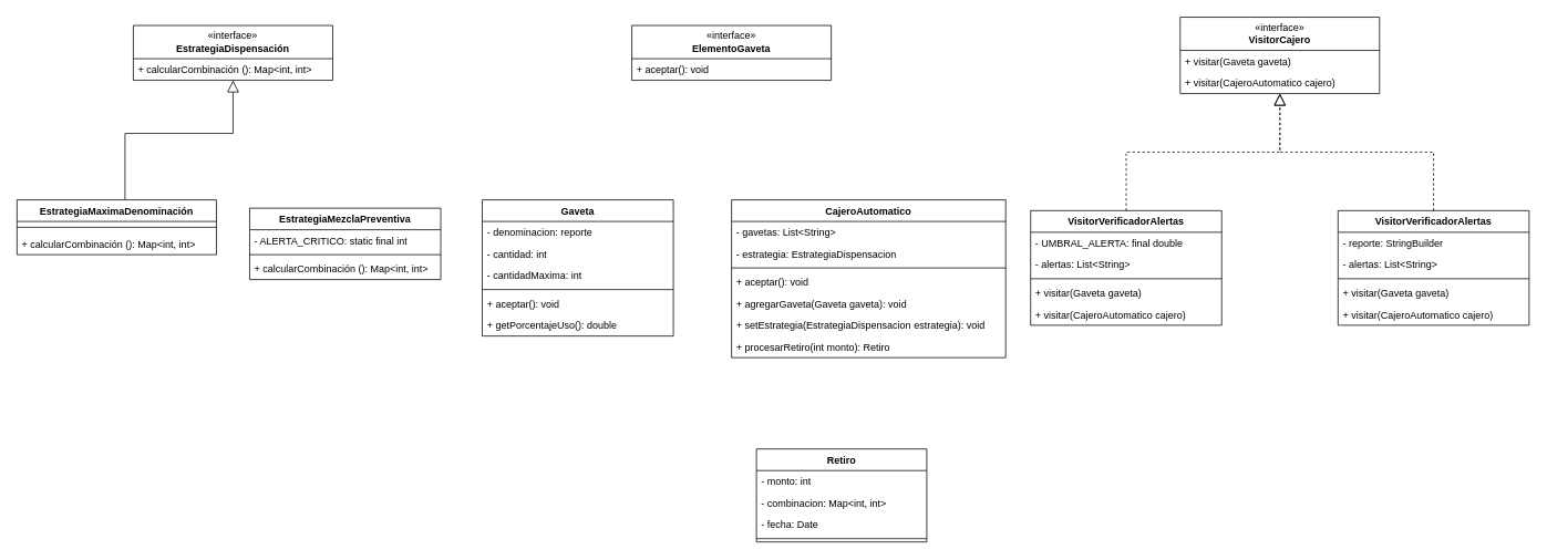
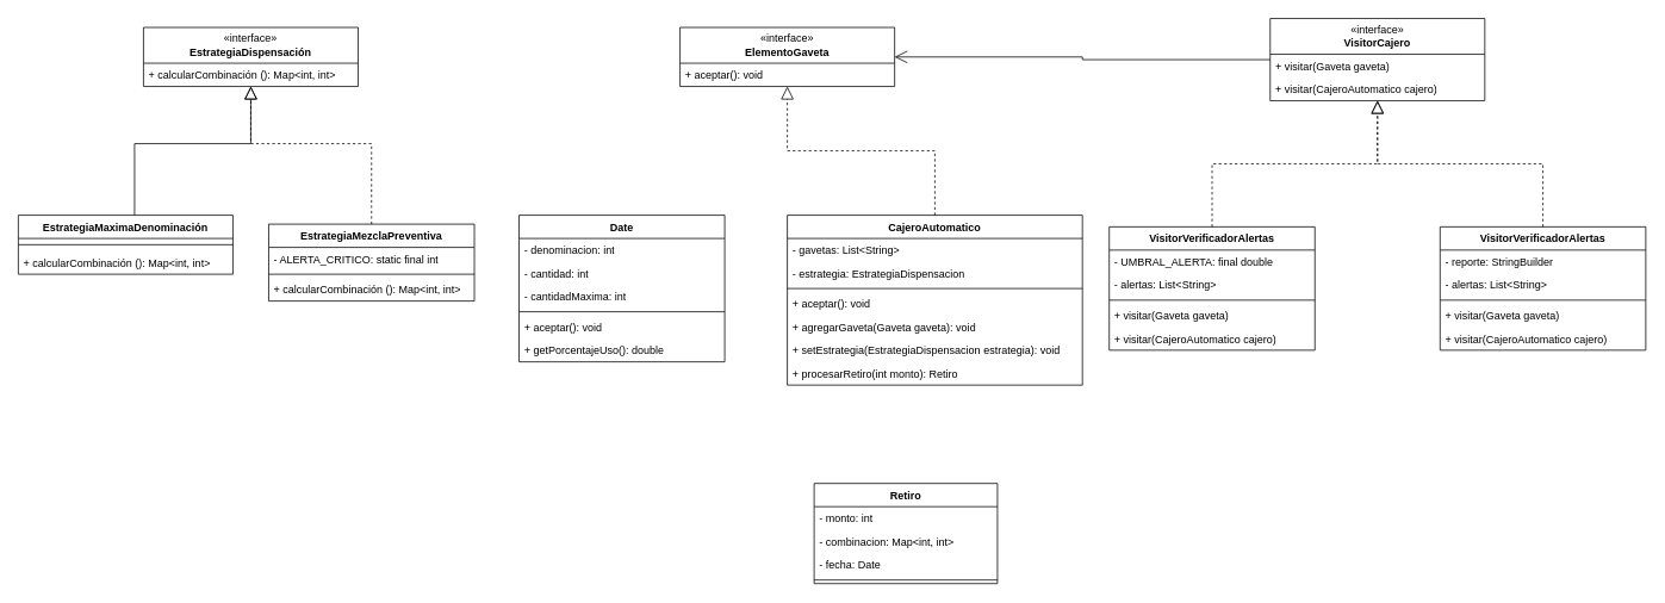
+ <mxCell id="53" value="" style="endArrow=open;endFill=1;endSize=12;html=1;rounded=0;fontSize=12;edgeStyle=orthogonalEdgeStyle;" parent="1" source="36" target="13" edge="1"><mxGeometry width="160" relative="1" as="geometry"><mxPoint x="1320" y="90" as="sourcePoint" /><mxPoint x="1480" y="90" as="targetPoint" /></mxGeometry></mxCell>
+ <mxCell id="12" value="" style="endArrow=block;dashed=1;endFill=0;endSize=12;html=1;rounded=0;fontSize=12;edgeStyle=orthogonalEdgeStyle;" parent="1" source="8" target="2" edge="1"><mxGeometry width="160" relative="1" as="geometry"><mxPoint x="340" y="150" as="sourcePoint" /><mxPoint x="500" y="150" as="targetPoint" /><Array as="points"><mxPoint x="415" y="160" /><mxPoint x="280" y="160" /></Array></mxGeometry></mxCell>
+ <mxCell id="30" value="" style="endArrow=block;dashed=1;endFill=0;endSize=12;html=1;rounded=0;fontSize=12;edgeStyle=orthogonalEdgeStyle;" parent="1" source="22" target="13" edge="1"><mxGeometry width="160" relative="1" as="geometry"><mxPoint x="980" y="160" as="sourcePoint" /><mxPoint x="1140" y="160" as="targetPoint" /></mxGeometry></mxCell>
- <mxCell id="15" value="Gaveta" style="swimlane;fontStyle=1;align=center;verticalAlign=top;childLayout=stackLayout;horizontal=1;startSize=26;horizontalStack=0;resizeParent=1;resizeParentMax=0;resizeLast=0;collapsible=1;marginBottom=0;whiteSpace=wrap;html=1;" parent="1" vertex="1"><mxGeometry x="580" y="240" width="230" height="164" as="geometry" /></mxCell>
+ <mxCell id="15" value="Date" style="swimlane;fontStyle=1;align=center;verticalAlign=top;childLayout=stackLayout;horizontal=1;startSize=26;horizontalStack=0;resizeParent=1;resizeParentMax=0;resizeLast=0;collapsible=1;marginBottom=0;whiteSpace=wrap;html=1;" parent="1" vertex="1"><mxGeometry x="580" y="240" width="230" height="164" as="geometry" /></mxCell>
- <mxCell id="16" value="- denominacion: reporte" style="text;strokeColor=none;fillColor=none;align=left;verticalAlign=top;spacingLeft=4;spacingRight=4;overflow=hidden;rotatable=0;points=[[0,0.5],[1,0.5]];portConstraint=eastwest;whiteSpace=wrap;html=1;" parent="15" vertex="1"><mxGeometry y="26" width="230" height="26" as="geometry" /></mxCell>
+ <mxCell id="16" value="- denominacion: int" style="text;strokeColor=none;fillColor=none;align=left;verticalAlign=top;spacingLeft=4;spacingRight=4;overflow=hidden;rotatable=0;points=[[0,0.5],[1,0.5]];portConstraint=eastwest;whiteSpace=wrap;html=1;" parent="15" vertex="1"><mxGeometry y="26" width="230" height="26" as="geometry" /></mxCell>
